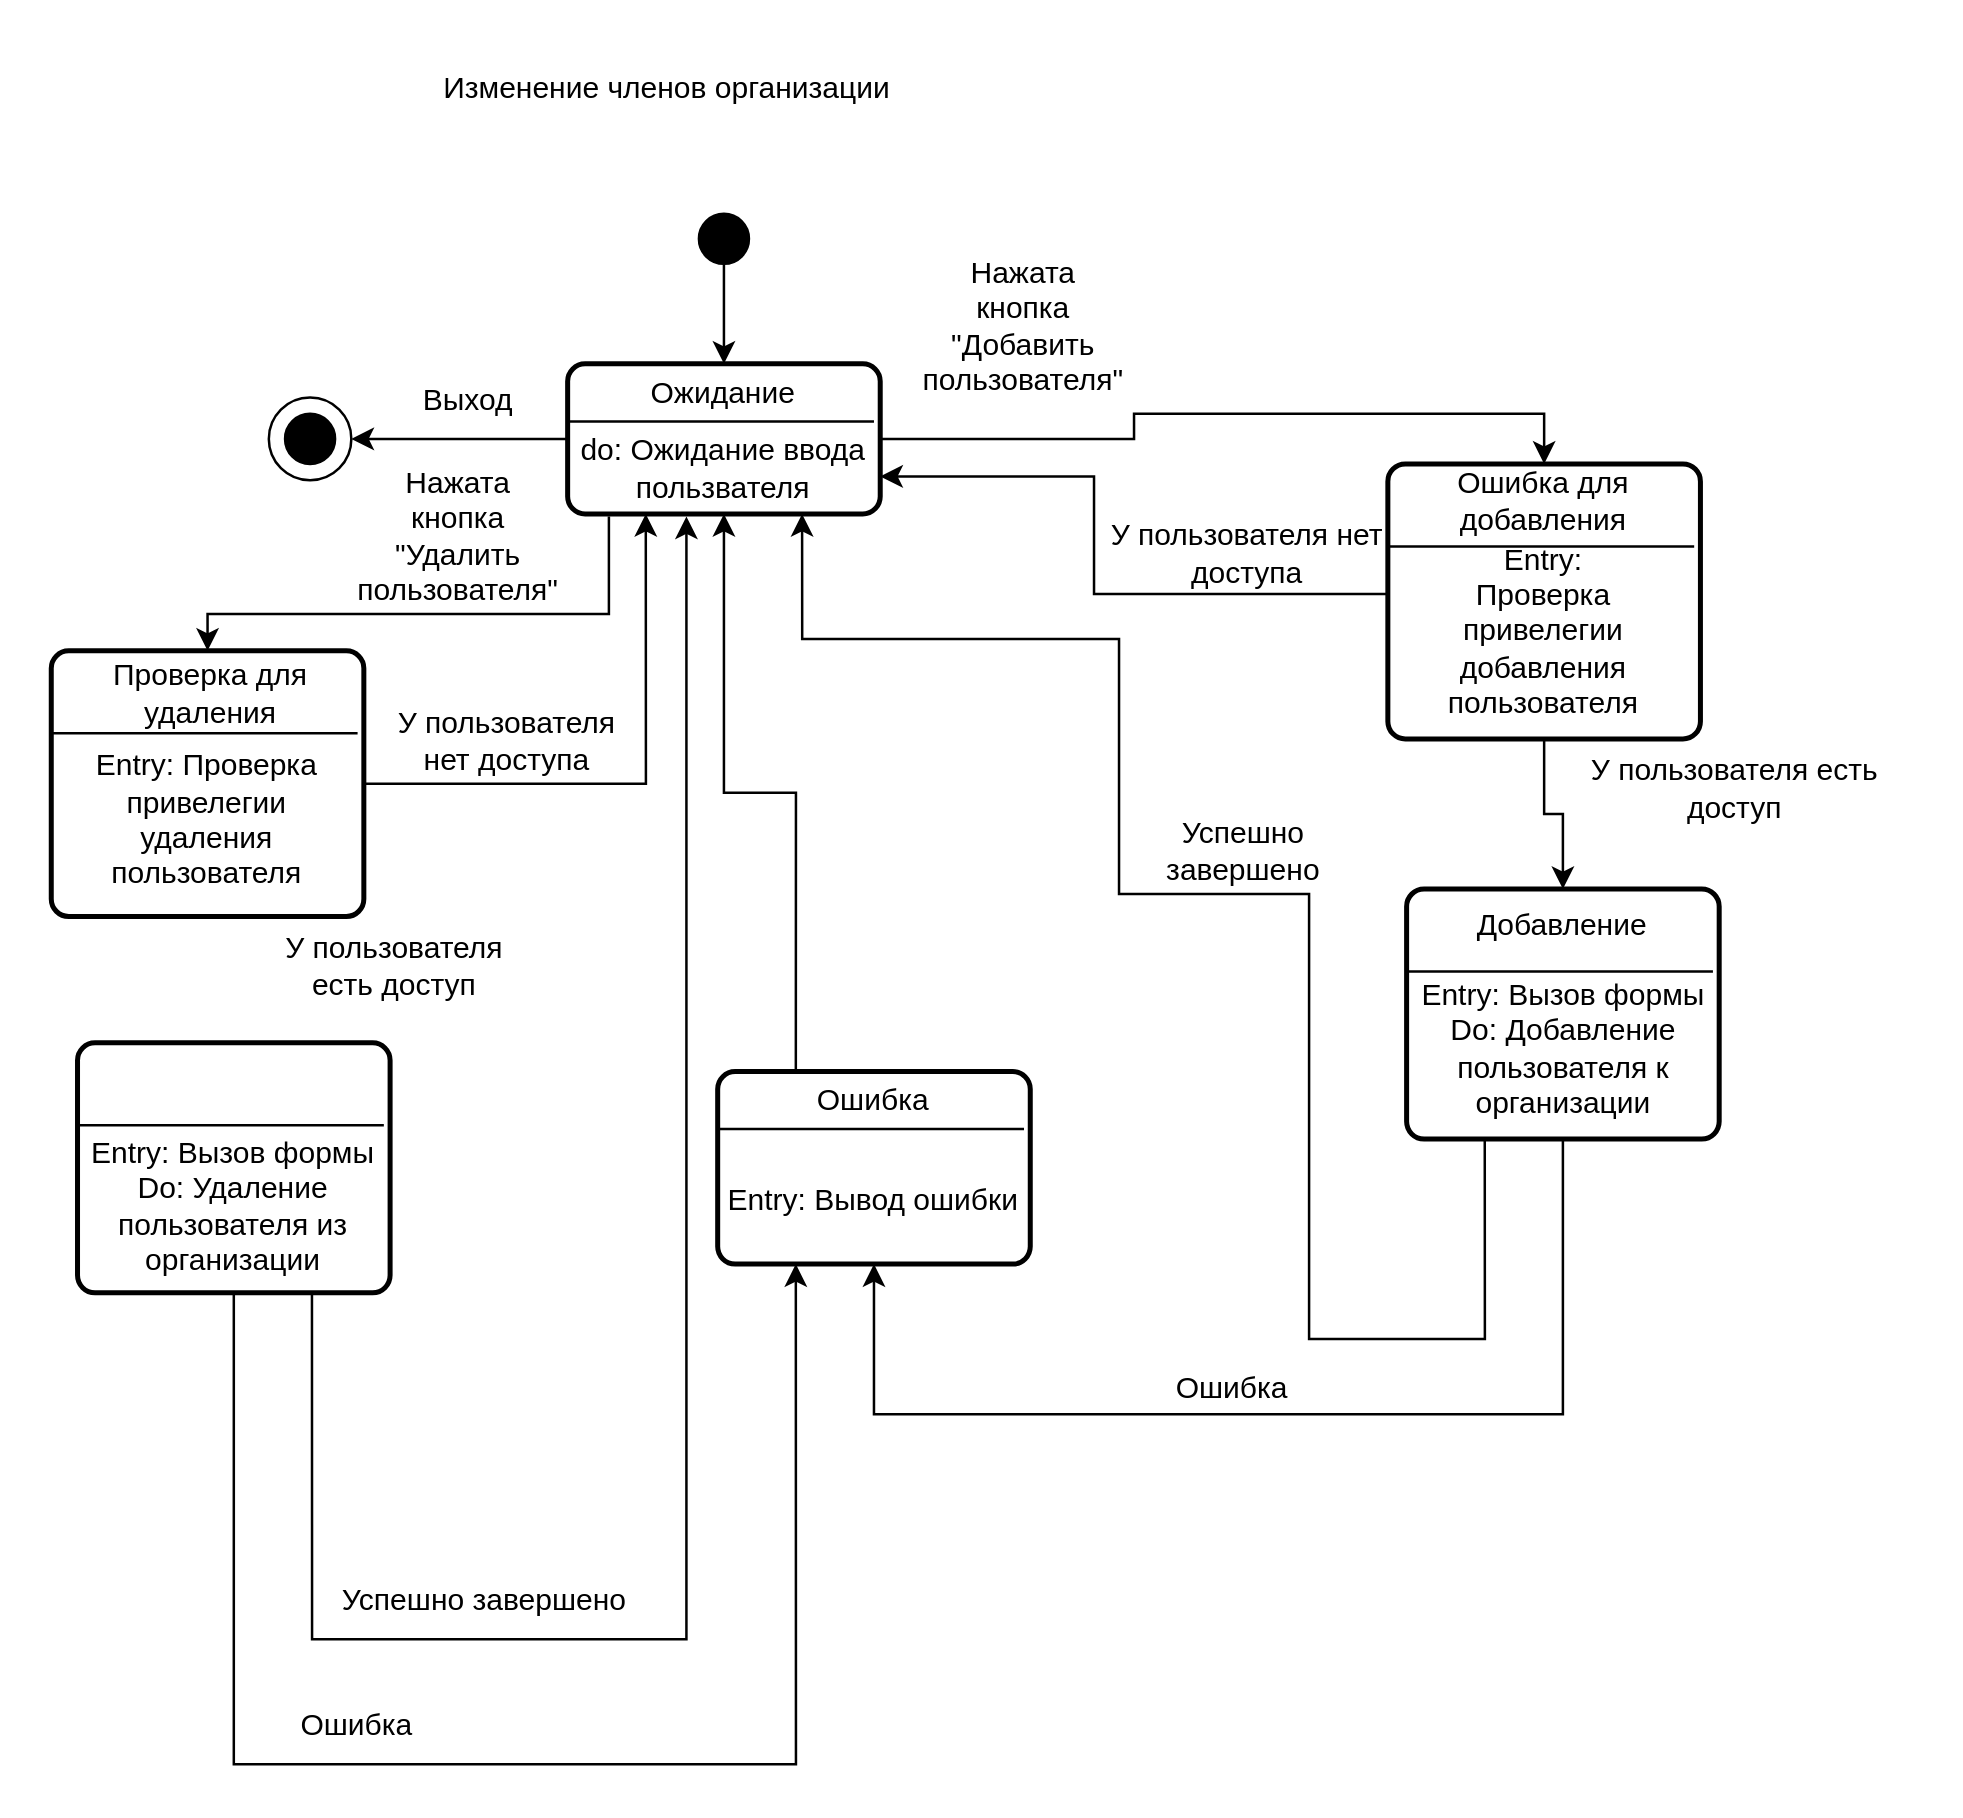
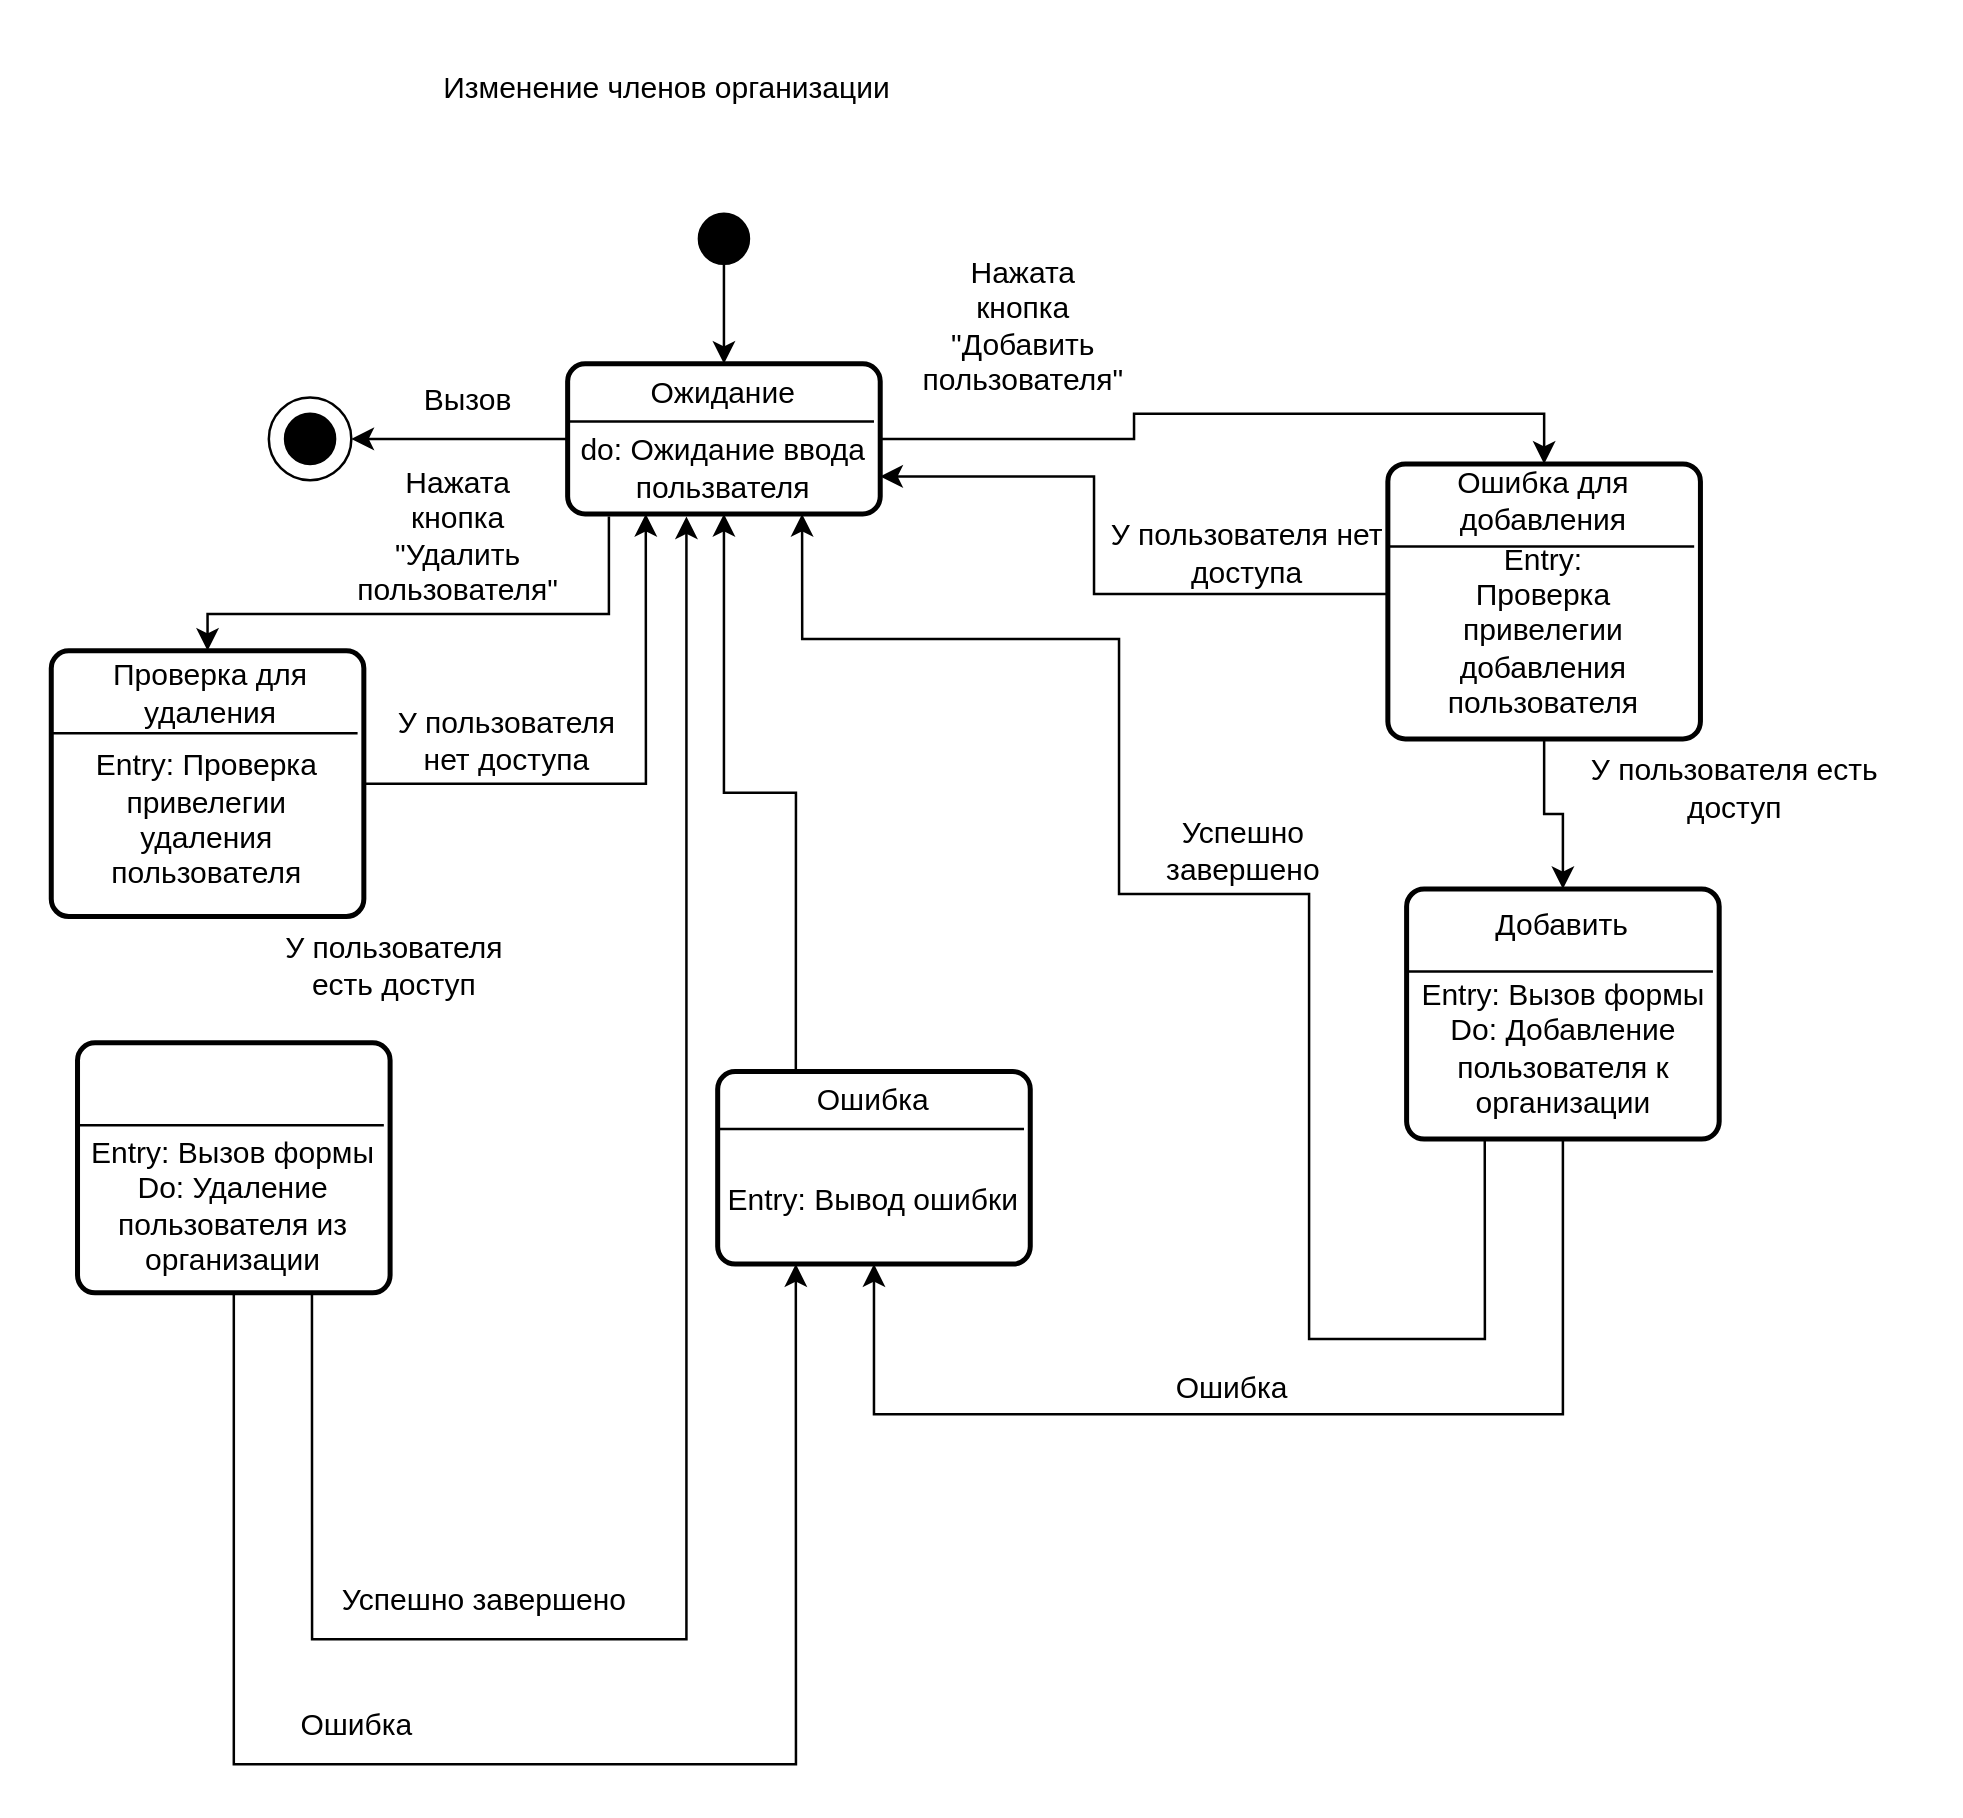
- <mxCell id="21" value="Выход" style="text;html=1;strokeColor=none;fillColor=none;align=center;verticalAlign=middle;whiteSpace=wrap;rounded=0;" vertex="1" parent="1"><mxGeometry x="157" y="145" width="60" height="30" as="geometry" /></mxCell>
+ <mxCell id="21" value="Вызов" style="text;html=1;strokeColor=none;fillColor=none;align=center;verticalAlign=middle;whiteSpace=wrap;rounded=0;" vertex="1" parent="1"><mxGeometry x="157" y="145" width="60" height="30" as="geometry" /></mxCell>
- <mxCell id="46" value="Добавление" style="text;html=1;strokeColor=none;fillColor=none;align=center;verticalAlign=middle;whiteSpace=wrap;rounded=0;" vertex="1" parent="1"><mxGeometry x="585.25" y="355" width="78.5" height="30" as="geometry" /></mxCell>
+ <mxCell id="46" value="Добавить" style="text;html=1;strokeColor=none;fillColor=none;align=center;verticalAlign=middle;whiteSpace=wrap;rounded=0;" vertex="1" parent="1"><mxGeometry x="585.25" y="355" width="78.5" height="30" as="geometry" /></mxCell>
